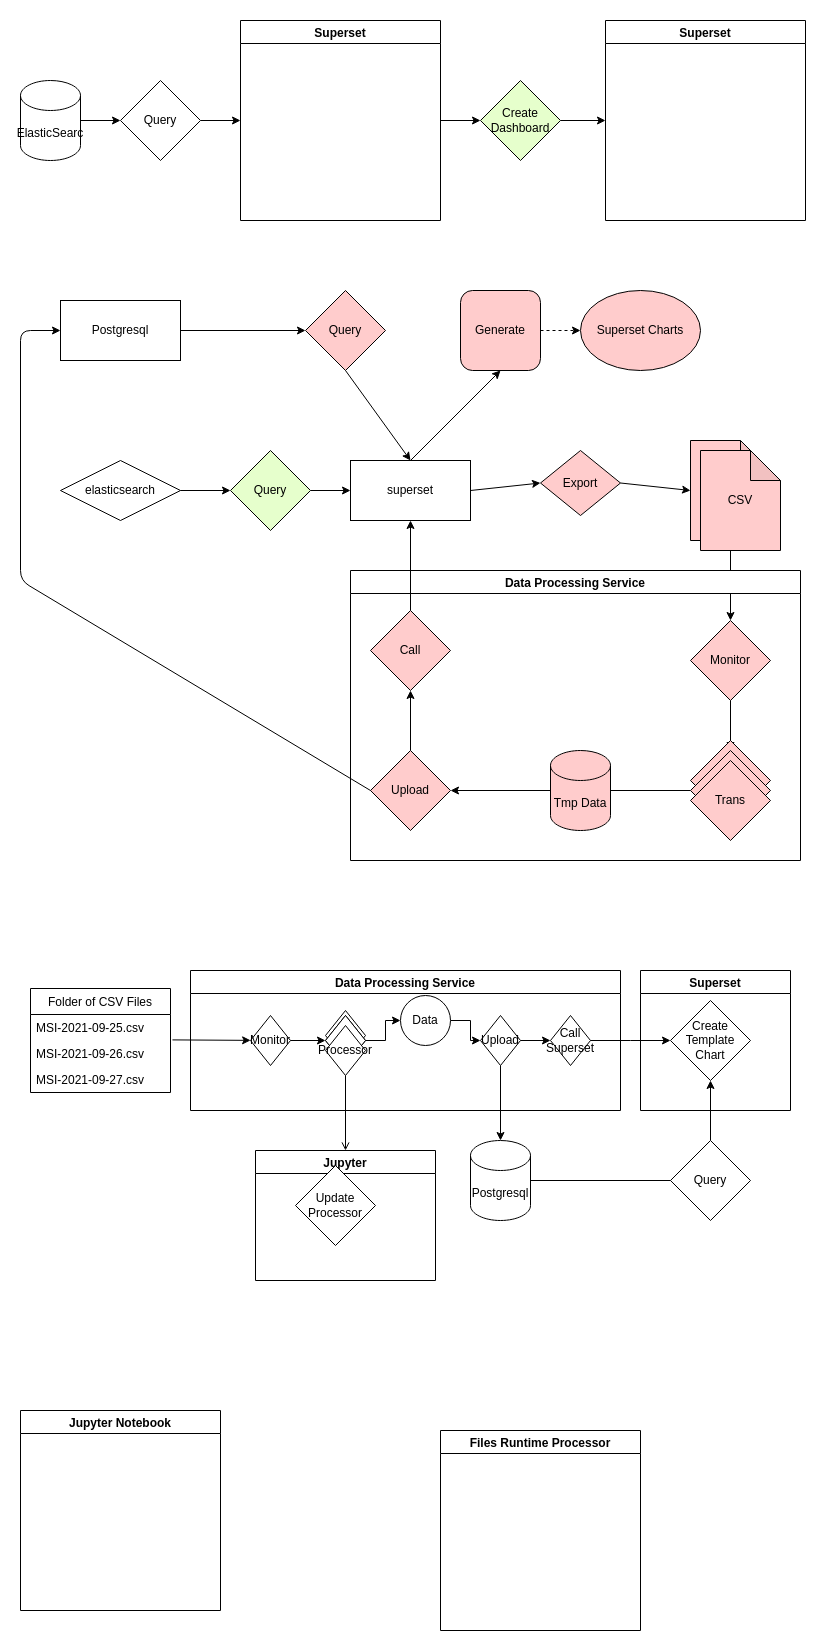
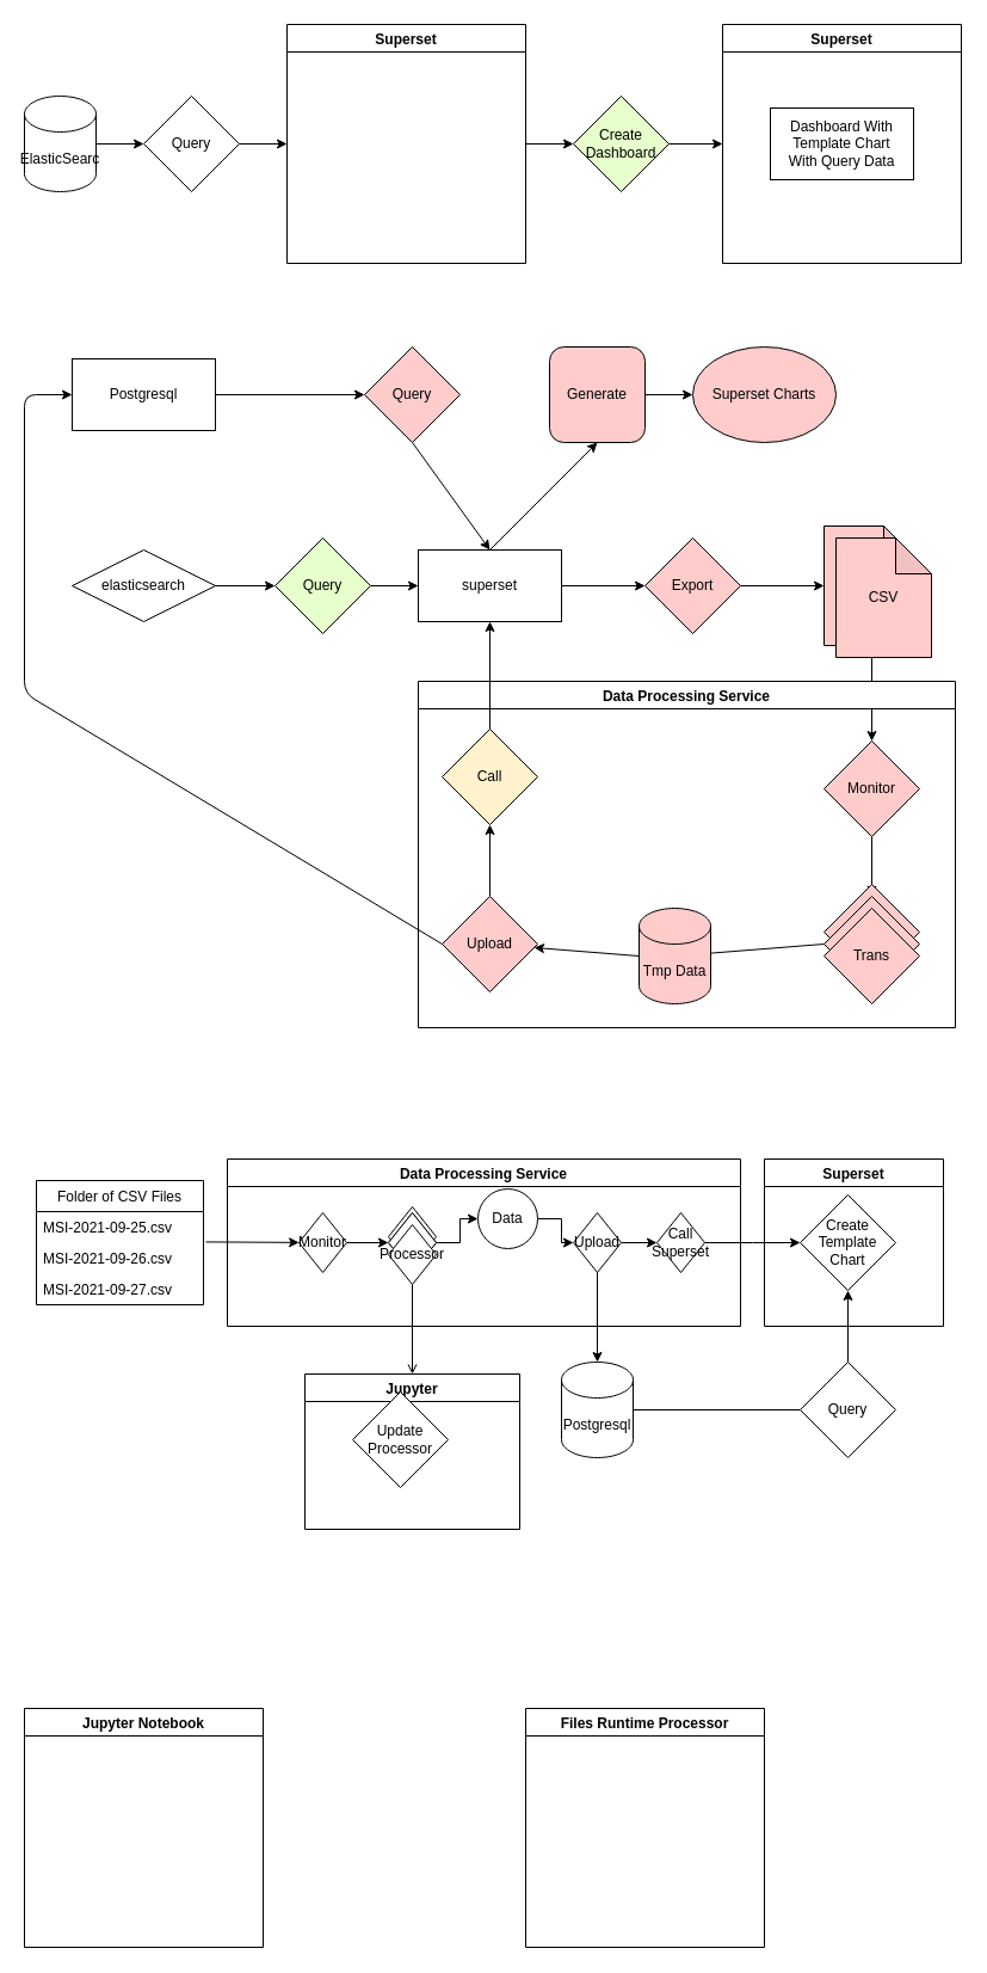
+ <mxCell id="61" value="Dashboard With Template Chart&lt;br&gt;With Query Data" style="whiteSpace=wrap;html=1;" vertex="1" parent="60"><mxGeometry x="40" y="70" width="120" height="60" as="geometry" /></mxCell>
- <mxCell id="18" value="" style="endArrow=classic;html=1;exitX=1;exitY=0.5;exitDx=0;exitDy=0;entryX=0;entryY=0.5;entryDx=0;entryDy=0;dashed=1;" edge="1" parent="1" source="17" target="22"><mxGeometry width="50" height="50" relative="1" as="geometry"><mxPoint x="360" y="590" as="sourcePoint" /><mxPoint x="580" y="350" as="targetPoint" /></mxGeometry></mxCell>
+ <mxCell id="18" value="" style="endArrow=classic;html=1;exitX=1;exitY=0.5;exitDx=0;exitDy=0;entryX=0;entryY=0.5;entryDx=0;entryDy=0;" edge="1" parent="1" source="17" target="22"><mxGeometry width="50" height="50" relative="1" as="geometry"><mxPoint x="360" y="590" as="sourcePoint" /><mxPoint x="580" y="350" as="targetPoint" /></mxGeometry></mxCell>
- <mxCell id="7" value="Export" style="rhombus;whiteSpace=wrap;html=1;fillColor=#FFCCCC;" vertex="1" parent="1"><mxGeometry x="540" y="450" width="80" height="65" as="geometry" /></mxCell>
+ <mxCell id="7" value="Export" style="rhombus;whiteSpace=wrap;html=1;fillColor=#FFCCCC;" vertex="1" parent="1"><mxGeometry x="540" y="450" width="80" height="80" as="geometry" /></mxCell>
- <mxCell id="26" value="Call" style="rhombus;whiteSpace=wrap;html=1;fillColor=#FFCCCC;" vertex="1" parent="24"><mxGeometry x="20" y="40" width="80" height="80" as="geometry" /></mxCell>
+ <mxCell id="26" value="Call" style="rhombus;whiteSpace=wrap;html=1;fillColor=#fff2cc;" vertex="1" parent="24"><mxGeometry x="20" y="40" width="80" height="80" as="geometry" /></mxCell>
- <mxCell id="27" value="Tmp Data" style="shape=cylinder3;whiteSpace=wrap;html=1;boundedLbl=1;backgroundOutline=1;size=15;fillColor=#FFCCCC;" vertex="1" parent="1"><mxGeometry x="550" y="750" width="60" height="80" as="geometry" /></mxCell>
+ <mxCell id="27" value="Tmp Data" style="shape=cylinder3;whiteSpace=wrap;html=1;boundedLbl=1;backgroundOutline=1;size=15;fillColor=#FFCCCC;" vertex="1" parent="1"><mxGeometry x="535" y="760" width="60" height="80" as="geometry" /></mxCell>
- <mxCell id="71" value="Jupyter Notebook" style="swimlane;fillColor=#FFFFFF;" vertex="1" parent="1"><mxGeometry x="20" y="1410" width="200" height="200" as="geometry" /></mxCell>
+ <mxCell id="71" value="Jupyter Notebook" style="swimlane;fillColor=#FFFFFF;" vertex="1" parent="1"><mxGeometry x="20" y="1430" width="200" height="200" as="geometry" /></mxCell>
